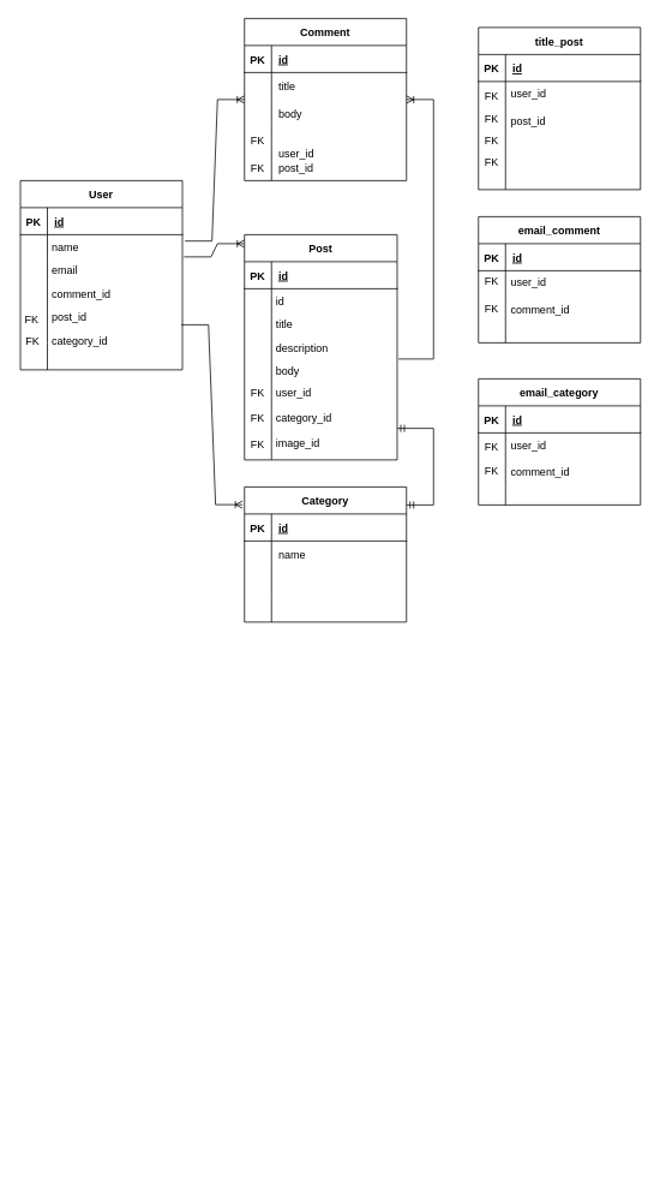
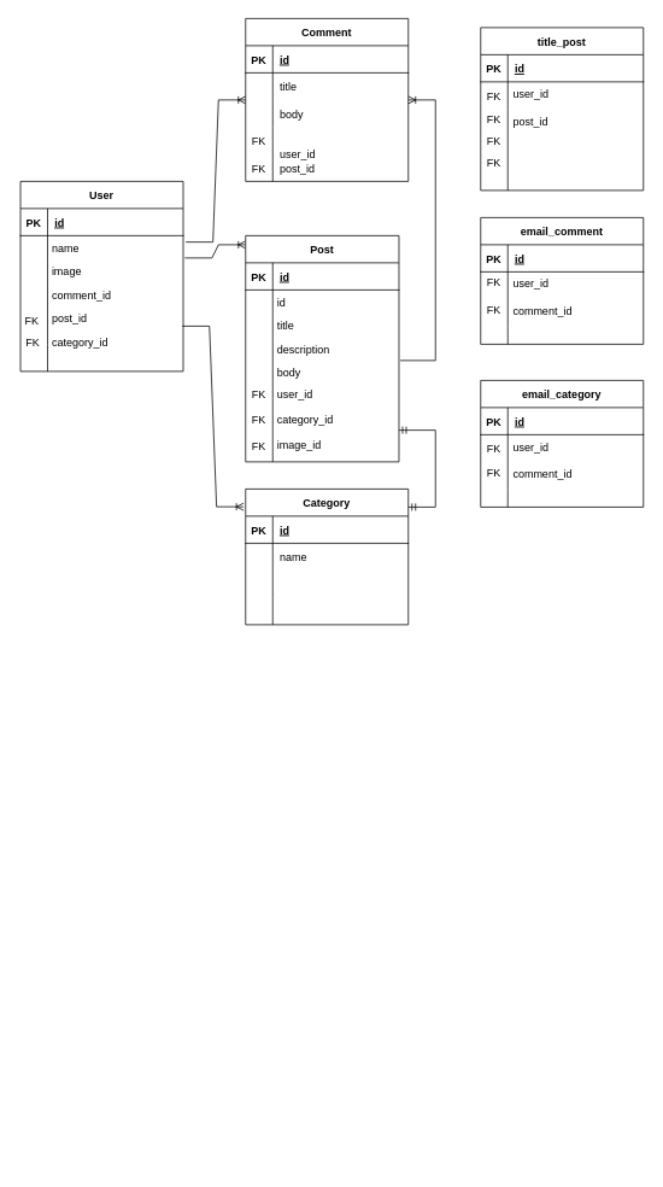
- <mxCell id="20" value="email" style="text;align=left;verticalAlign=top;spacingLeft=4;spacingRight=4;overflow=hidden;rotatable=0;points=[[0,0.5],[1,0.5]];portConstraint=eastwest;rounded=0;shadow=0;html=0;" parent="5" vertex="1"><mxGeometry x="31" y="86" width="149.0" height="26" as="geometry" /></mxCell>
+ <mxCell id="20" value="image" style="text;align=left;verticalAlign=top;spacingLeft=4;spacingRight=4;overflow=hidden;rotatable=0;points=[[0,0.5],[1,0.5]];portConstraint=eastwest;rounded=0;shadow=0;html=0;" parent="5" vertex="1"><mxGeometry x="31" y="86" width="149.0" height="26" as="geometry" /></mxCell>
